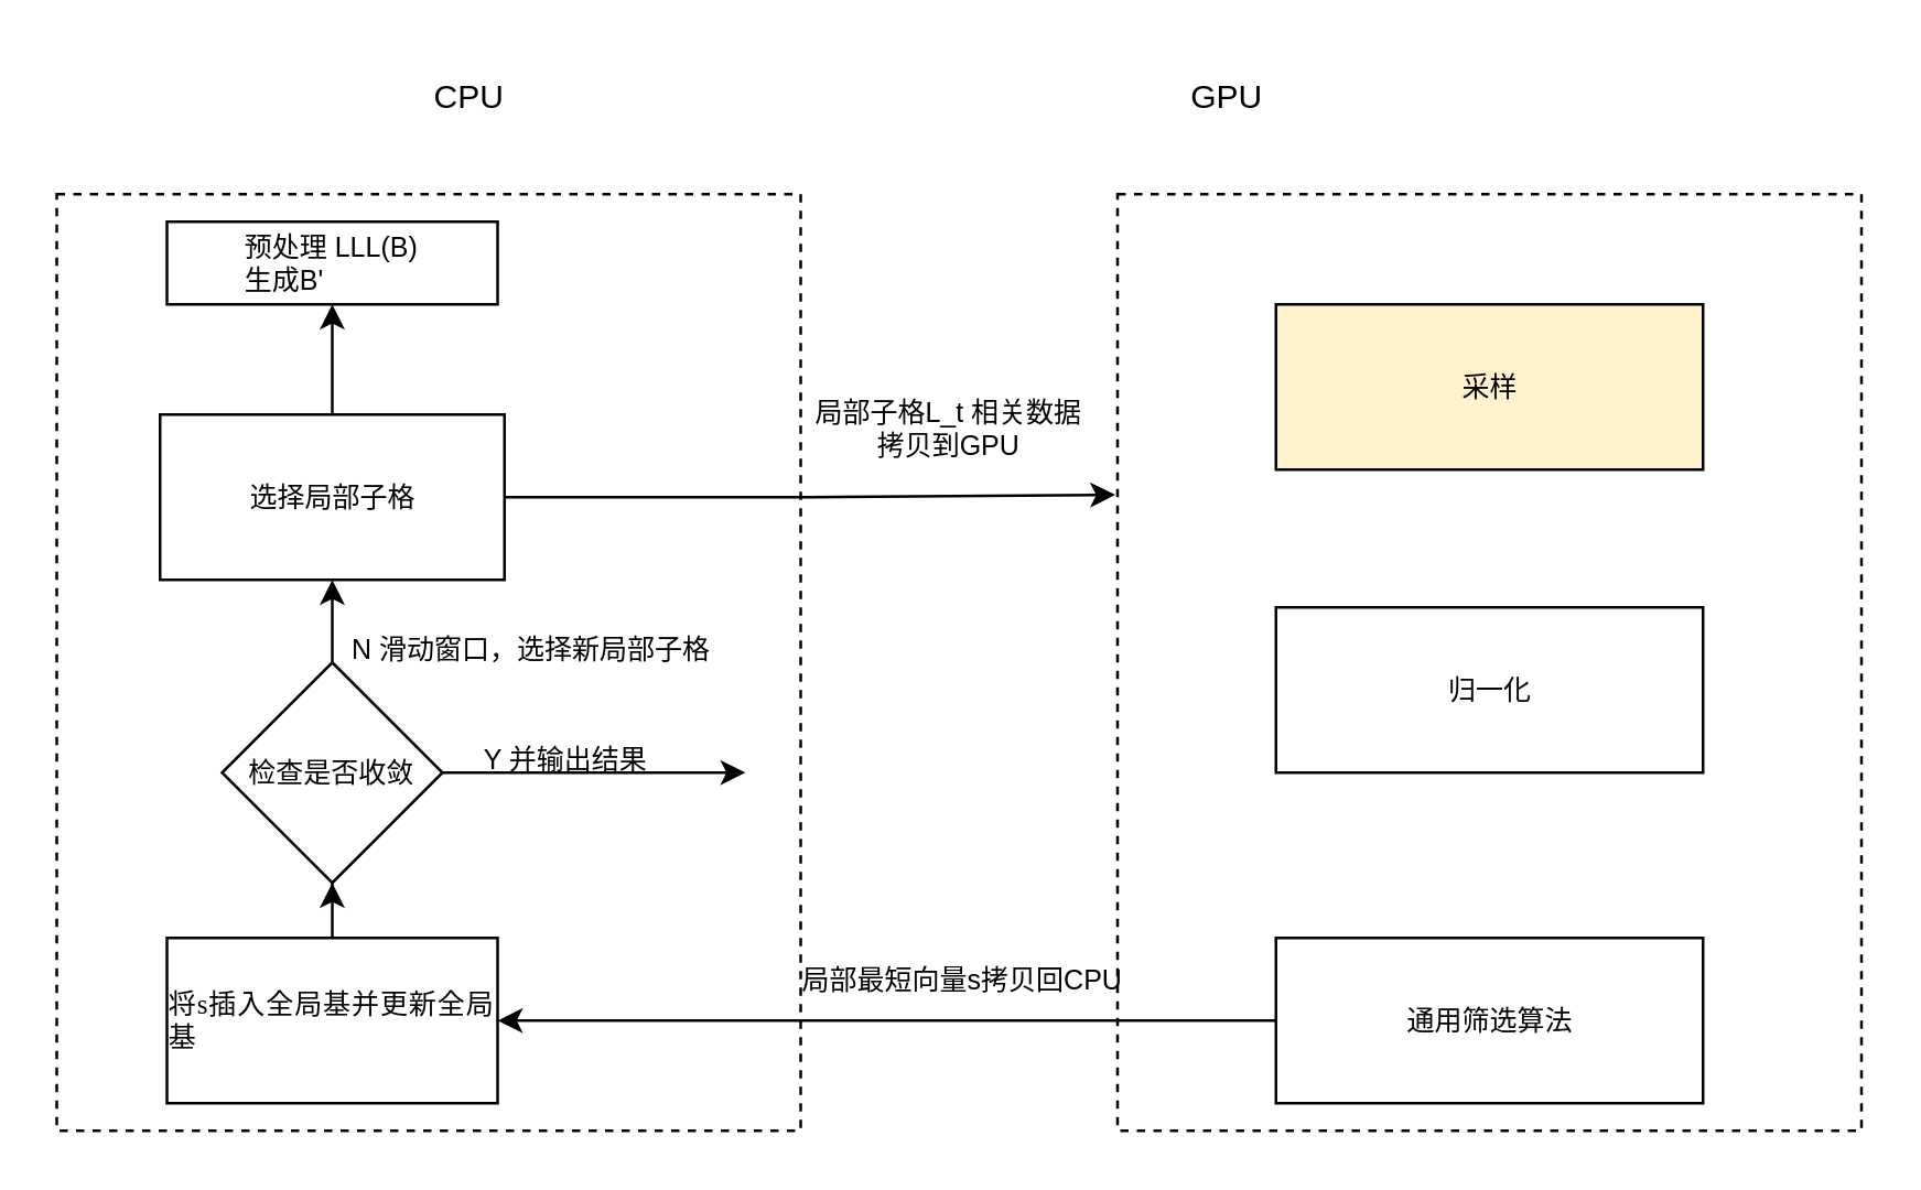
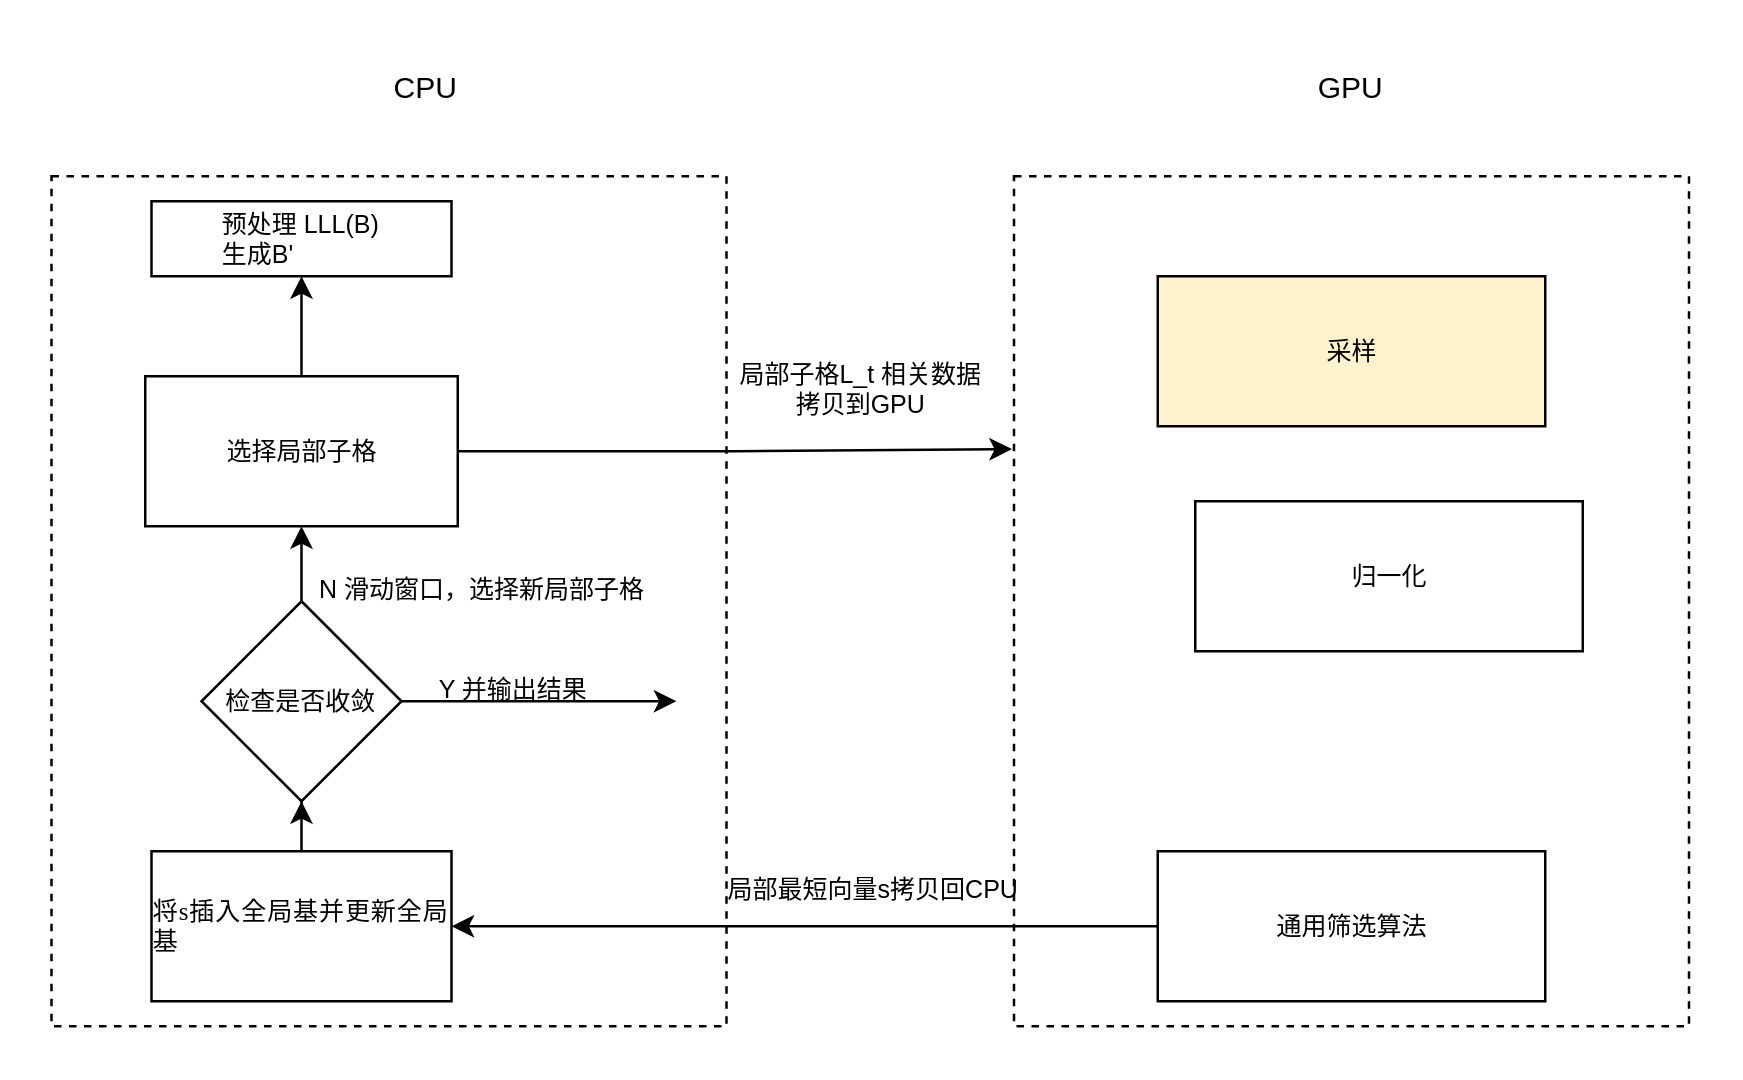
- <mxCell id="5" value="GPU" style="text;html=1;whiteSpace=wrap;strokeColor=none;fillColor=none;align=center;verticalAlign=middle;rounded=0;" vertex="1" parent="1"><mxGeometry x="415" y="20" width="60" height="30" as="geometry" /></mxCell>
+ <mxCell id="5" value="GPU" style="text;html=1;whiteSpace=wrap;strokeColor=none;fillColor=none;align=center;verticalAlign=middle;rounded=0;" vertex="1" parent="1"><mxGeometry x="510" y="20" width="60" height="30" as="geometry" /></mxCell>
- <mxCell id="11" value="归一化" style="rounded=0;whiteSpace=wrap;html=1;fontSize=10;" vertex="1" parent="1"><mxGeometry x="462.5" y="220" width="155" height="60" as="geometry" /></mxCell>
+ <mxCell id="11" value="归一化" style="rounded=0;whiteSpace=wrap;html=1;fontSize=10;" vertex="1" parent="1"><mxGeometry x="477.5" y="200" width="155" height="60" as="geometry" /></mxCell>
